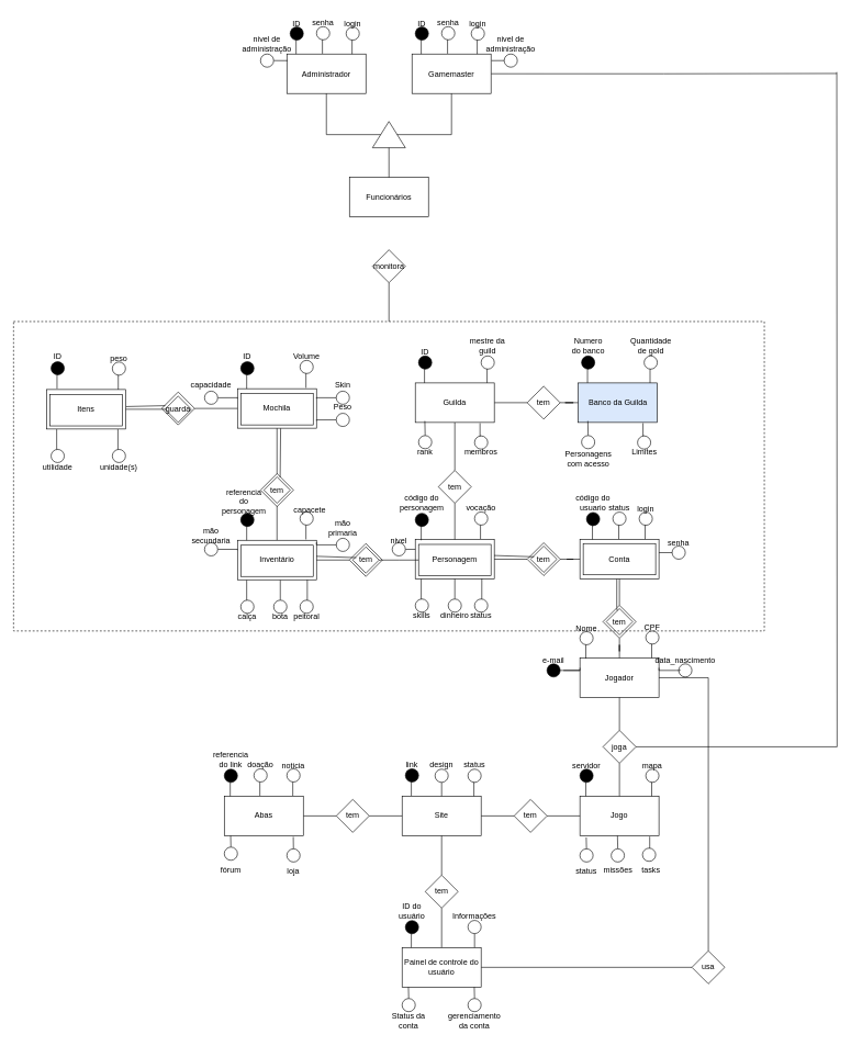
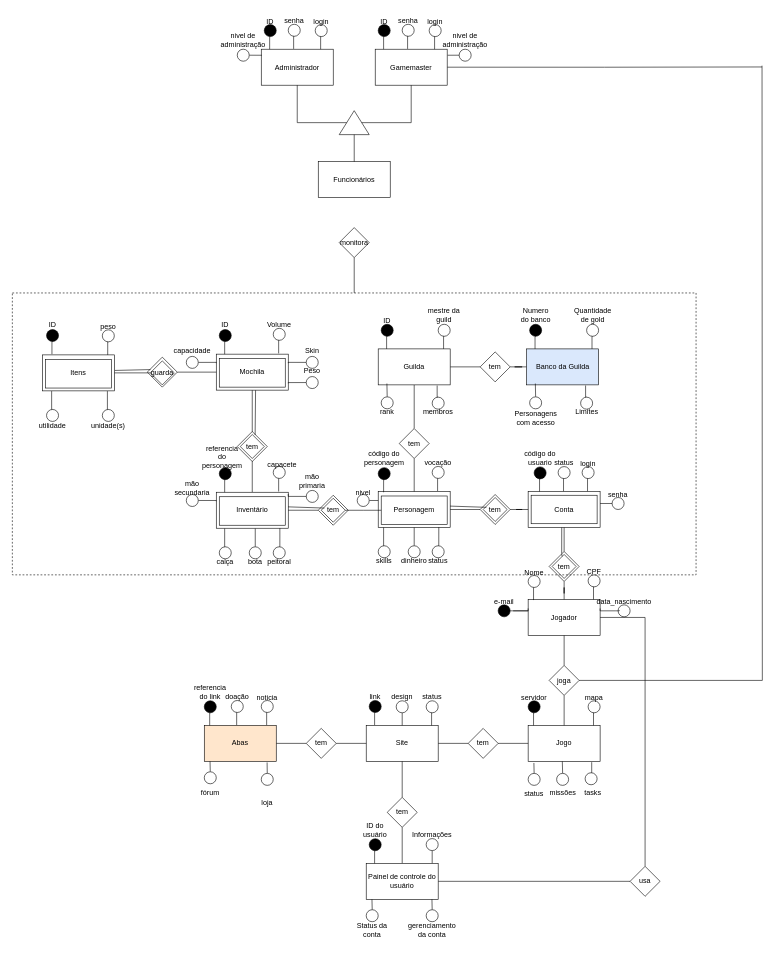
- <mxCell id="169" value="Abas" style="rounded=0;whiteSpace=wrap;html=1;" vertex="1" parent="1"><mxGeometry x="340" y="1209" width="120" height="60" as="geometry" /></mxCell>
+ <mxCell id="169" value="Abas" style="rounded=0;whiteSpace=wrap;html=1;fillColor=#ffe6cc;" vertex="1" parent="1"><mxGeometry x="340" y="1209" width="120" height="60" as="geometry" /></mxCell>
- <mxCell id="210" value="loja" style="text;html=1;strokeColor=none;fillColor=none;align=center;verticalAlign=middle;whiteSpace=wrap;rounded=0;" vertex="1" parent="1"><mxGeometry x="415" y="1309" width="60" height="30" as="geometry" /></mxCell>
+ <mxCell id="210" value="loja" style="text;html=1;strokeColor=none;fillColor=none;align=center;verticalAlign=middle;whiteSpace=wrap;rounded=0;" vertex="1" parent="1"><mxGeometry x="415" y="1324" width="60" height="30" as="geometry" /></mxCell>
